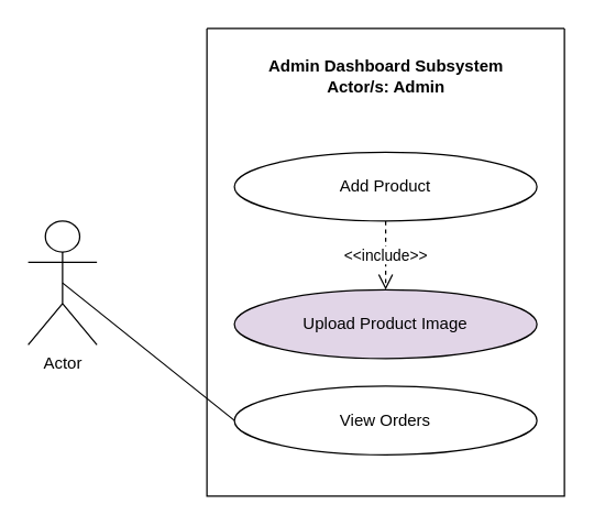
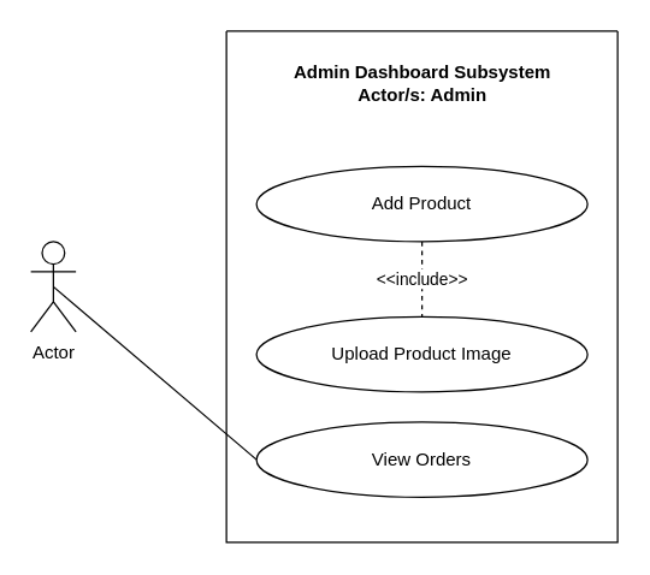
- <mxCell id="3" value="&amp;lt;&amp;lt;include&amp;gt;&amp;gt;" style="edgeStyle=orthogonalEdgeStyle;rounded=0;orthogonalLoop=1;jettySize=auto;html=1;exitX=0.5;exitY=1;exitDx=0;exitDy=0;entryX=0.5;entryY=0;entryDx=0;entryDy=0;dashed=1;endArrow=open;endFill=0;endSize=9;" edge="1" parent="2" source="4" target="6"><mxGeometry relative="1" as="geometry" /></mxCell>
+ <mxCell id="3" value="&amp;lt;&amp;lt;include&amp;gt;&amp;gt;" style="edgeStyle=orthogonalEdgeStyle;rounded=0;orthogonalLoop=1;jettySize=auto;html=1;exitX=0.5;exitY=1;exitDx=0;exitDy=0;entryX=0.5;entryY=0;entryDx=0;entryDy=0;dashed=1;endArrow=none;endFill=0;endSize=9;" edge="1" parent="2" source="4" target="6"><mxGeometry relative="1" as="geometry" /></mxCell>
- <mxCell id="9" value="Actor" style="shape=umlActor;verticalLabelPosition=bottom;verticalAlign=top;html=1;" vertex="1" parent="1"><mxGeometry x="20" y="160" width="50" height="90" as="geometry" /></mxCell>
+ <mxCell id="9" value="Actor" style="shape=umlActor;verticalLabelPosition=bottom;verticalAlign=top;html=1;" vertex="1" parent="1"><mxGeometry x="20" y="160" width="30" height="60" as="geometry" /></mxCell>
- <mxCell id="6" value="Upload Product Image" style="ellipse;whiteSpace=wrap;html=1;fillColor=#e1d5e7;" vertex="1" parent="2"><mxGeometry x="20" y="190" width="220" height="50" as="geometry" /></mxCell>
+ <mxCell id="6" value="Upload Product Image" style="ellipse;whiteSpace=wrap;html=1;" vertex="1" parent="2"><mxGeometry x="20" y="190" width="220" height="50" as="geometry" /></mxCell>
